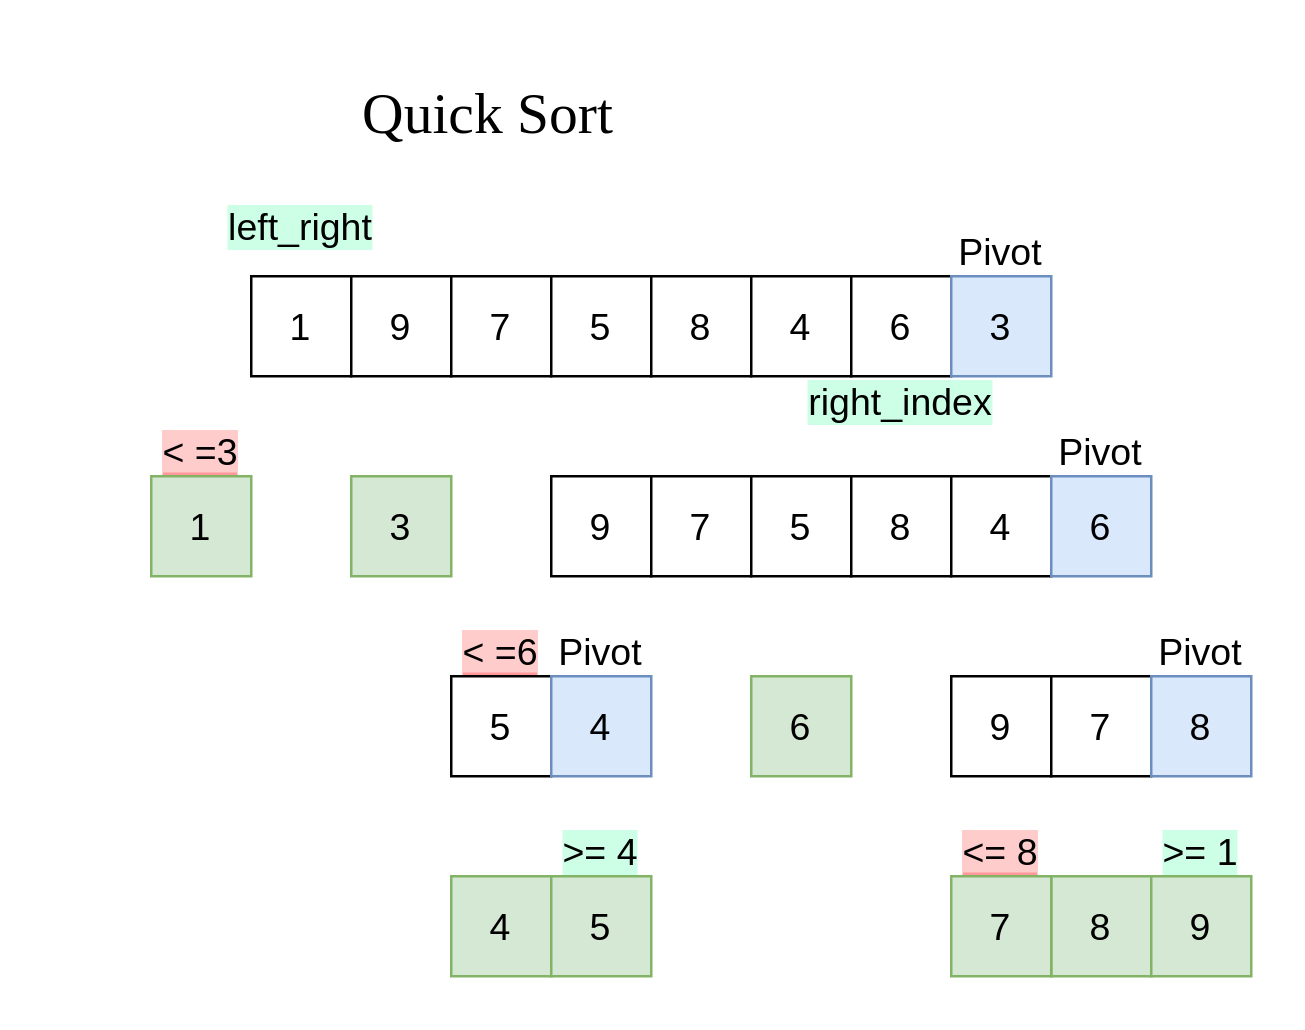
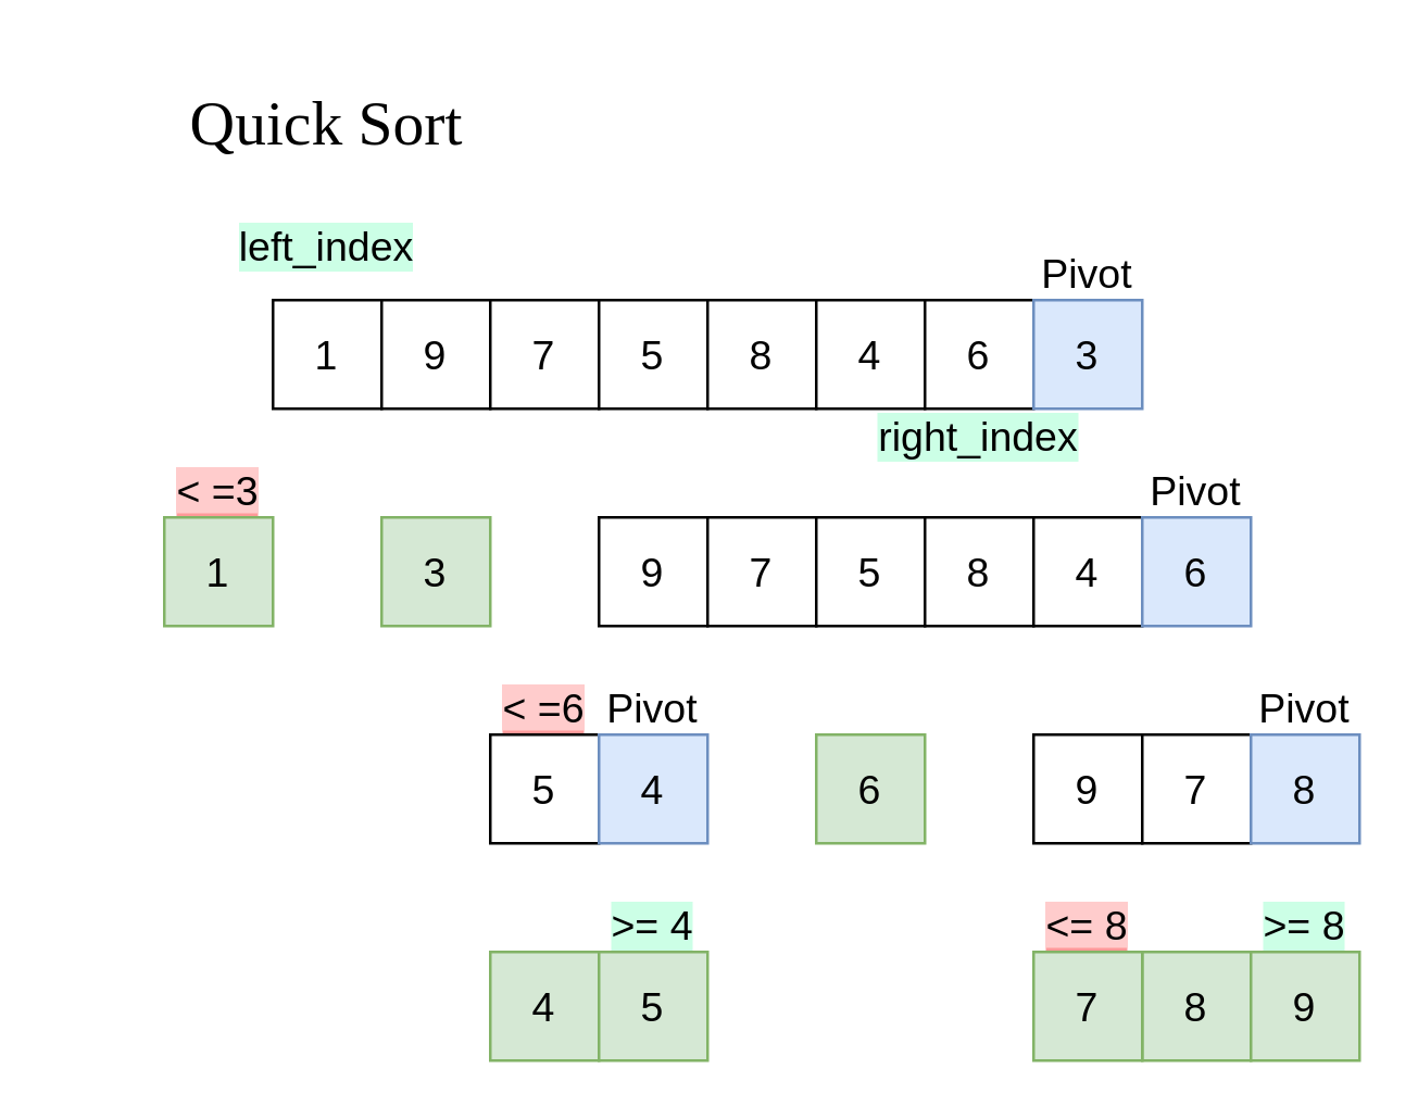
- <mxCell id="3" value="&lt;font style=&quot;font-size: 23px&quot; face=&quot;Georgia&quot;&gt;Quick Sort&lt;/font&gt;" style="text;html=1;strokeColor=none;fillColor=none;align=center;verticalAlign=middle;whiteSpace=wrap;rounded=0;" parent="1" vertex="1"><mxGeometry x="95" y="20" width="200" height="50" as="geometry" /></mxCell>
+ <mxCell id="3" value="&lt;font style=&quot;font-size: 23px&quot; face=&quot;Georgia&quot;&gt;Quick Sort&lt;/font&gt;" style="text;html=1;strokeColor=none;fillColor=none;align=center;verticalAlign=middle;whiteSpace=wrap;rounded=0;" parent="1" vertex="1"><mxGeometry x="20" y="20" width="200" height="50" as="geometry" /></mxCell>
- <mxCell id="39" value="left_right" style="text;html=1;strokeColor=none;fillColor=none;align=center;verticalAlign=middle;whiteSpace=wrap;rounded=0;labelBackgroundColor=#CCFFE6;fontSize=15;fontColor=#000000;" parent="1" vertex="1"><mxGeometry x="80" y="80" width="80" height="20" as="geometry" /></mxCell>
+ <mxCell id="39" value="left_index" style="text;html=1;strokeColor=none;fillColor=none;align=center;verticalAlign=middle;whiteSpace=wrap;rounded=0;labelBackgroundColor=#CCFFE6;fontSize=15;fontColor=#000000;" parent="1" vertex="1"><mxGeometry x="80" y="80" width="80" height="20" as="geometry" /></mxCell>
- <mxCell id="37" value="&lt;span&gt;&amp;gt;= 1&lt;/span&gt;" style="text;html=1;strokeColor=none;fillColor=none;align=center;verticalAlign=middle;whiteSpace=wrap;rounded=0;fontSize=15;fontColor=#000000;labelBackgroundColor=#CCFFE6;" parent="1" vertex="1"><mxGeometry x="460" y="330" width="40" height="20" as="geometry" /></mxCell>
+ <mxCell id="37" value="&lt;span&gt;&amp;gt;= 8&lt;/span&gt;" style="text;html=1;strokeColor=none;fillColor=none;align=center;verticalAlign=middle;whiteSpace=wrap;rounded=0;fontSize=15;fontColor=#000000;labelBackgroundColor=#CCFFE6;" parent="1" vertex="1"><mxGeometry x="460" y="330" width="40" height="20" as="geometry" /></mxCell>
